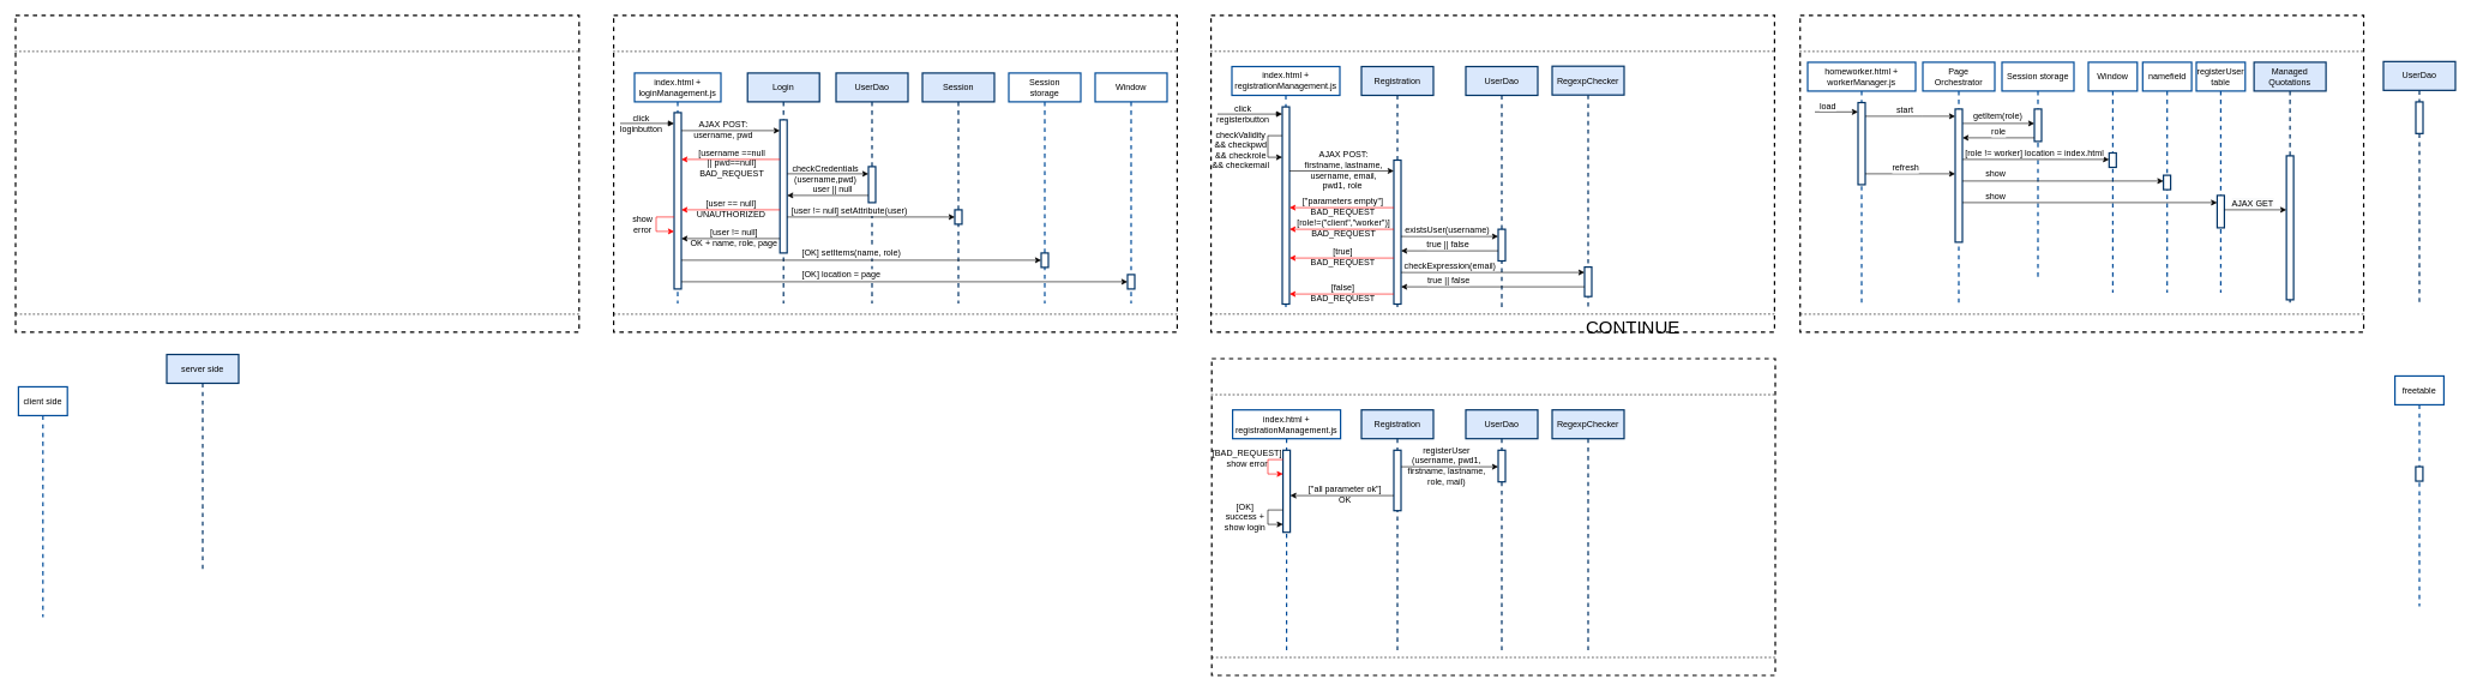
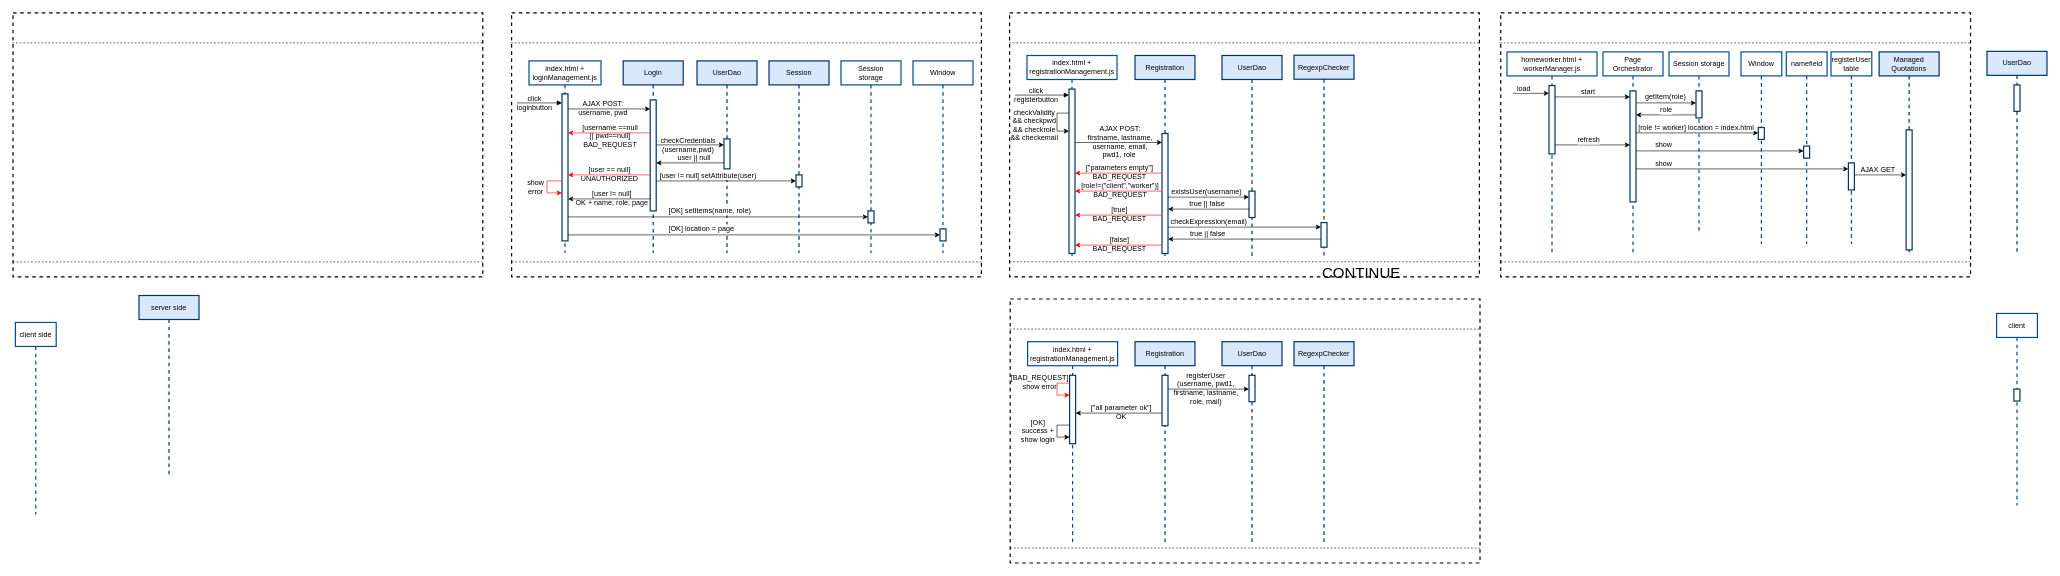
- <mxCell id="128" value="freetable" style="shape=umlLifeline;perimeter=lifelinePerimeter;whiteSpace=wrap;html=1;container=1;collapsible=0;recursiveResize=0;outlineConnect=0;strokeWidth=2;strokeColor=#004C99;" vertex="1" parent="1"><mxGeometry x="3327" y="521.912" width="68" height="320" as="geometry" /></mxCell>
+ <mxCell id="128" value="client" style="shape=umlLifeline;perimeter=lifelinePerimeter;whiteSpace=wrap;html=1;container=1;collapsible=0;recursiveResize=0;outlineConnect=0;strokeWidth=2;strokeColor=#004C99;" vertex="1" parent="1"><mxGeometry x="3327" y="521.912" width="68" height="320" as="geometry" /></mxCell>
